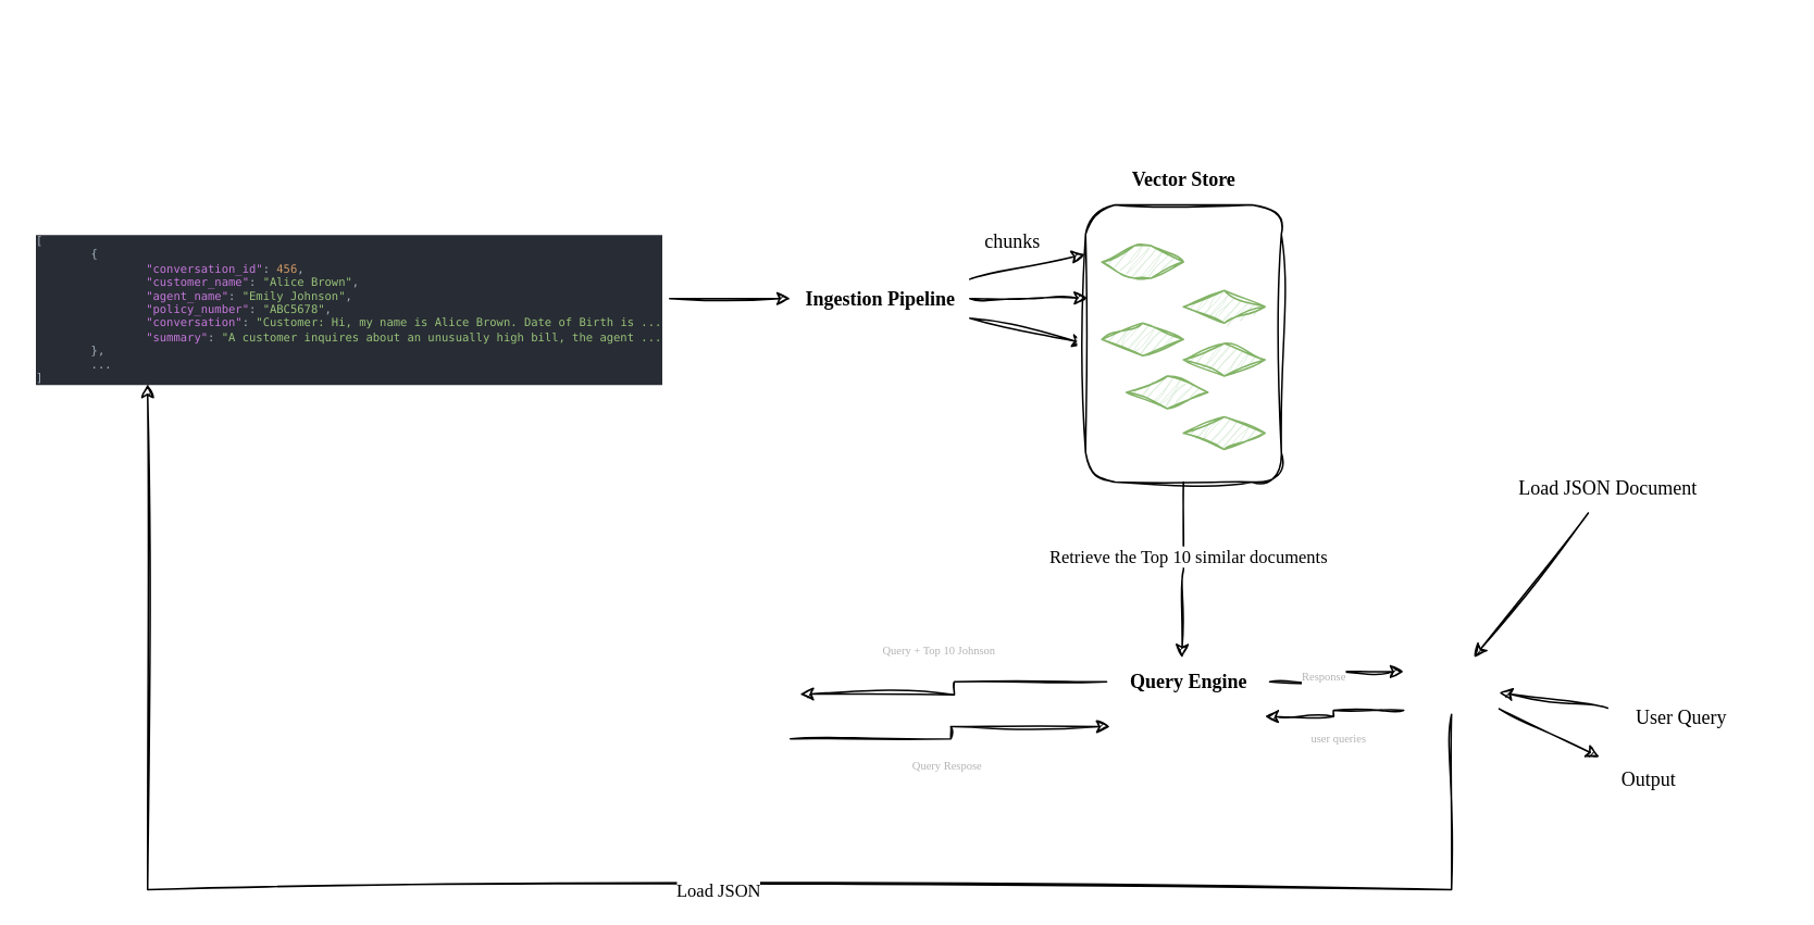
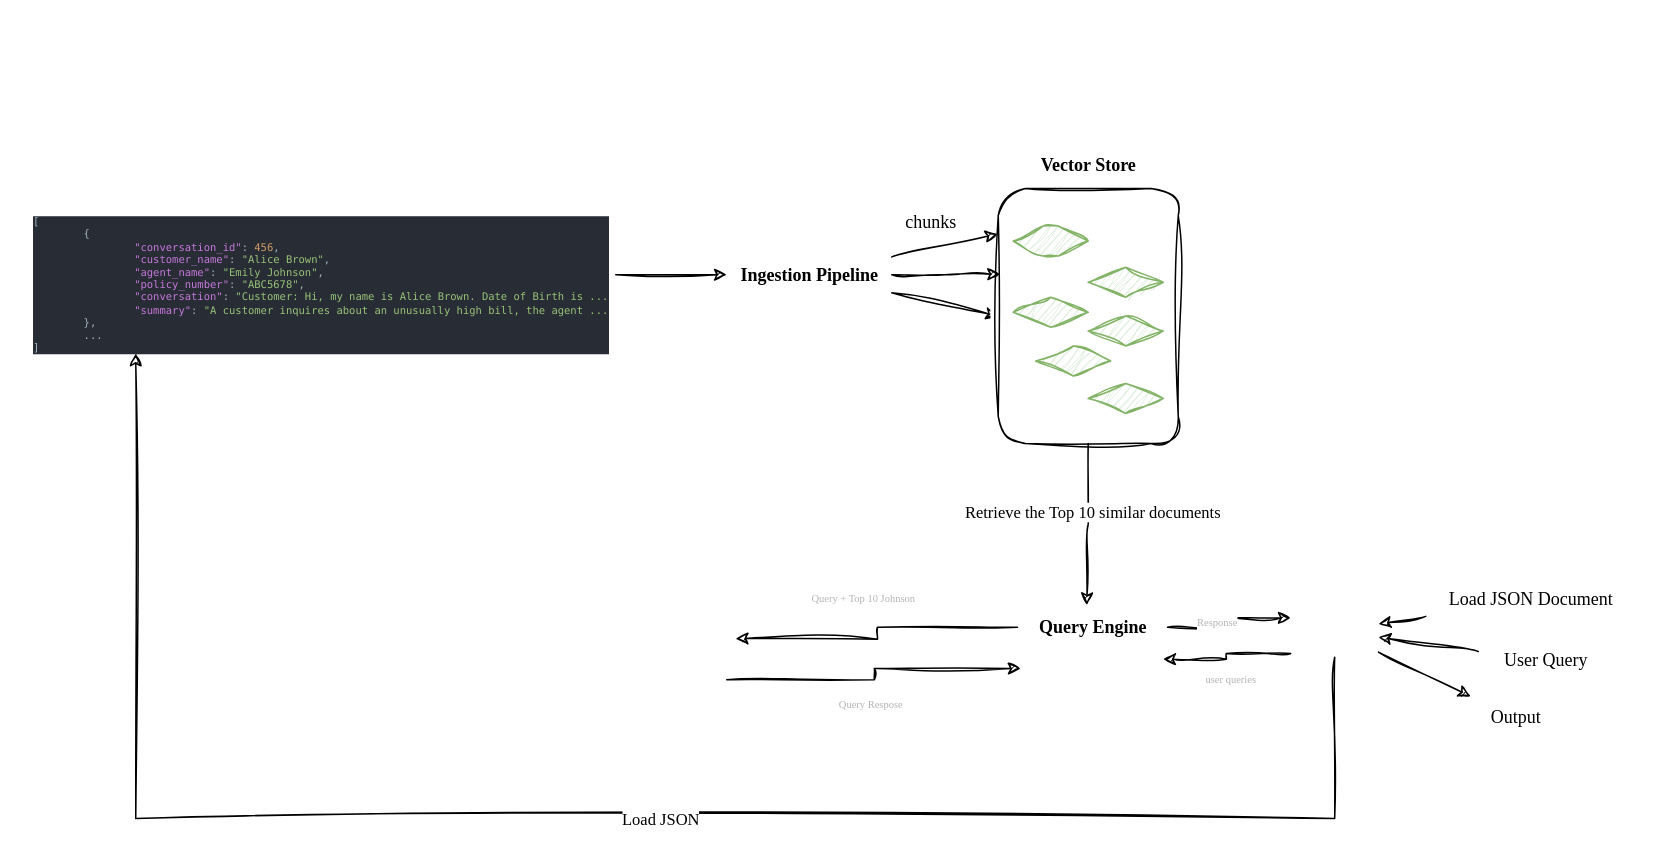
- <mxCell id="33" value="Load JSON Document" style="text;html=1;align=center;verticalAlign=middle;resizable=0;points=[];autosize=1;strokeColor=none;fillColor=none;fontFamily=Architects Daughter;fontSource=https%3A%2F%2Ffonts.googleapis.com%2Fcss%3Ffamily%3DArchitects%2BDaughter;" vertex="1" parent="1"><mxGeometry x="915" y="284" width="140" height="30" as="geometry" /></mxCell>
+ <mxCell id="33" value="Load JSON Document" style="text;html=1;align=center;verticalAlign=middle;resizable=0;points=[];autosize=1;strokeColor=none;fillColor=none;fontFamily=Architects Daughter;fontSource=https%3A%2F%2Ffonts.googleapis.com%2Fcss%3Ffamily%3DArchitects%2BDaughter;" vertex="1" parent="1"><mxGeometry x="950" y="384" width="140" height="30" as="geometry" /></mxCell>
